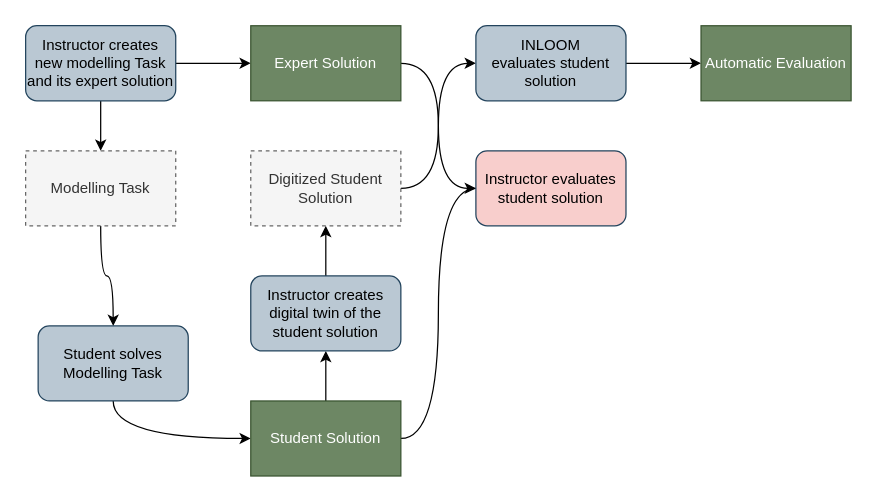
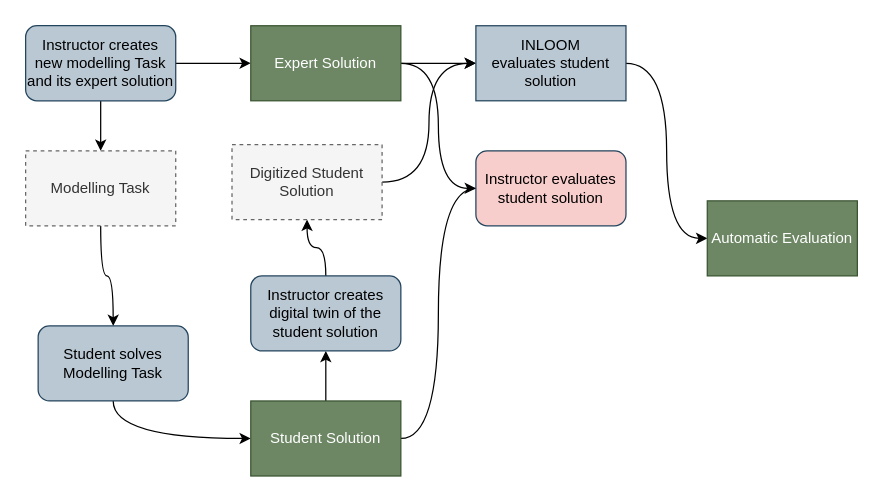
+ <mxCell id="5" style="edgeStyle=orthogonalEdgeStyle;curved=1;rounded=0;orthogonalLoop=1;jettySize=auto;html=1;exitX=1;exitY=0.5;exitDx=0;exitDy=0;entryX=0;entryY=0.5;entryDx=0;entryDy=0;" parent="1" source="7" target="20" edge="1"><mxGeometry relative="1" as="geometry" /></mxCell>
- <mxCell id="20" value="INLOOM&lt;br&gt;evaluates student solution" style="rounded=1;whiteSpace=wrap;html=1;fillColor=#bac8d3;strokeColor=#23445d;" parent="1" vertex="1"><mxGeometry x="380" y="20" width="120" height="60" as="geometry" /></mxCell>
+ <mxCell id="20" value="INLOOM&lt;br&gt;evaluates student solution" style="whiteSpace=wrap;html=1;fillColor=#bac8d3;strokeColor=#23445d;rounded=0;" parent="1" vertex="1"><mxGeometry x="380" y="20" width="120" height="60" as="geometry" /></mxCell>
- <mxCell id="22" value="Automatic Evaluation" style="rounded=0;whiteSpace=wrap;html=1;fillColor=#6d8764;strokeColor=#3A5431;fontColor=#ffffff;" parent="1" vertex="1"><mxGeometry x="560" y="20" width="120" height="60" as="geometry" /></mxCell>
+ <mxCell id="22" value="Automatic Evaluation" style="rounded=0;whiteSpace=wrap;html=1;fillColor=#6d8764;strokeColor=#3A5431;fontColor=#ffffff;" parent="1" vertex="1"><mxGeometry x="565" y="160" width="120" height="60" as="geometry" /></mxCell>
- <mxCell id="18" value="Digitized Student Solution" style="rounded=0;whiteSpace=wrap;html=1;fillColor=#f5f5f5;strokeColor=#666666;fontColor=#333333;dashed=1;" parent="1" vertex="1"><mxGeometry x="200" y="120" width="120" height="60" as="geometry" /></mxCell>
+ <mxCell id="18" value="Digitized Student Solution" style="rounded=0;whiteSpace=wrap;html=1;fillColor=#f5f5f5;strokeColor=#666666;fontColor=#333333;dashed=1;" parent="1" vertex="1"><mxGeometry x="185" y="115" width="120" height="60" as="geometry" /></mxCell>
